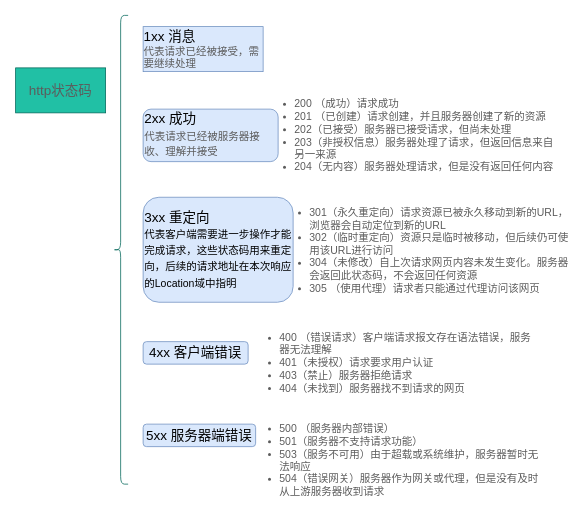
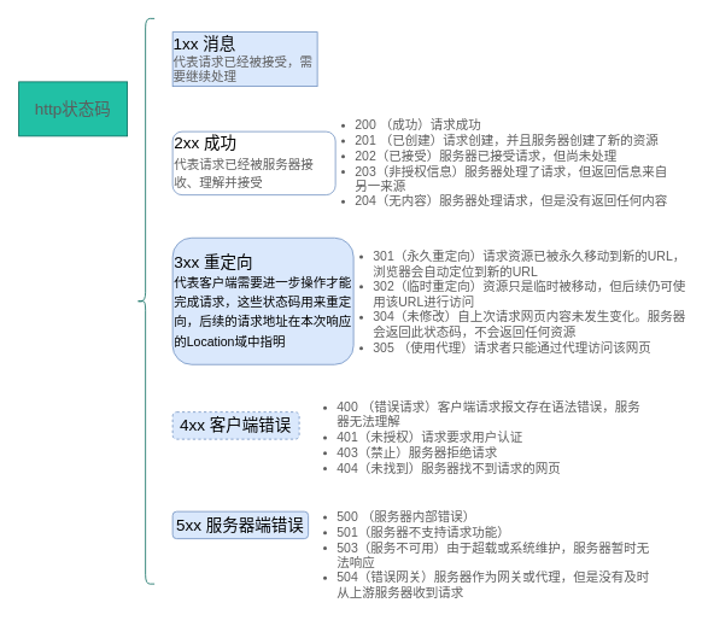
- <mxCell id="5" value="2xx 成功&lt;br&gt;&lt;span style=&quot;color: rgb(92, 92, 92); font-size: 14px;&quot;&gt;代表请求已经被服务器接收、理解并接受&lt;/span&gt;" style="rounded=1;whiteSpace=wrap;html=1;fontSize=18;strokeColor=#6c8ebf;fillColor=#dae8fc;align=left;" vertex="1" parent="1"><mxGeometry x="190" y="145" width="180" height="70" as="geometry" /></mxCell>
+ <mxCell id="5" value="2xx 成功&lt;br&gt;&lt;span style=&quot;color: rgb(92, 92, 92); font-size: 14px;&quot;&gt;代表请求已经被服务器接收、理解并接受&lt;/span&gt;" style="rounded=1;whiteSpace=wrap;html=1;fontSize=18;strokeColor=#6c8ebf;fillColor=#ffffff;align=left;" vertex="1" parent="1"><mxGeometry x="190" y="145" width="180" height="70" as="geometry" /></mxCell>
- <mxCell id="7" value="4xx 客户端错误" style="rounded=1;whiteSpace=wrap;html=1;fontSize=18;strokeColor=#6c8ebf;fillColor=#dae8fc;" vertex="1" parent="1"><mxGeometry x="190" y="455" width="140" height="30" as="geometry" /></mxCell>
+ <mxCell id="7" value="4xx 客户端错误" style="rounded=1;whiteSpace=wrap;html=1;fontSize=18;strokeColor=#6c8ebf;fillColor=#dae8fc;dashed=1;" vertex="1" parent="1"><mxGeometry x="190" y="455" width="140" height="30" as="geometry" /></mxCell>
